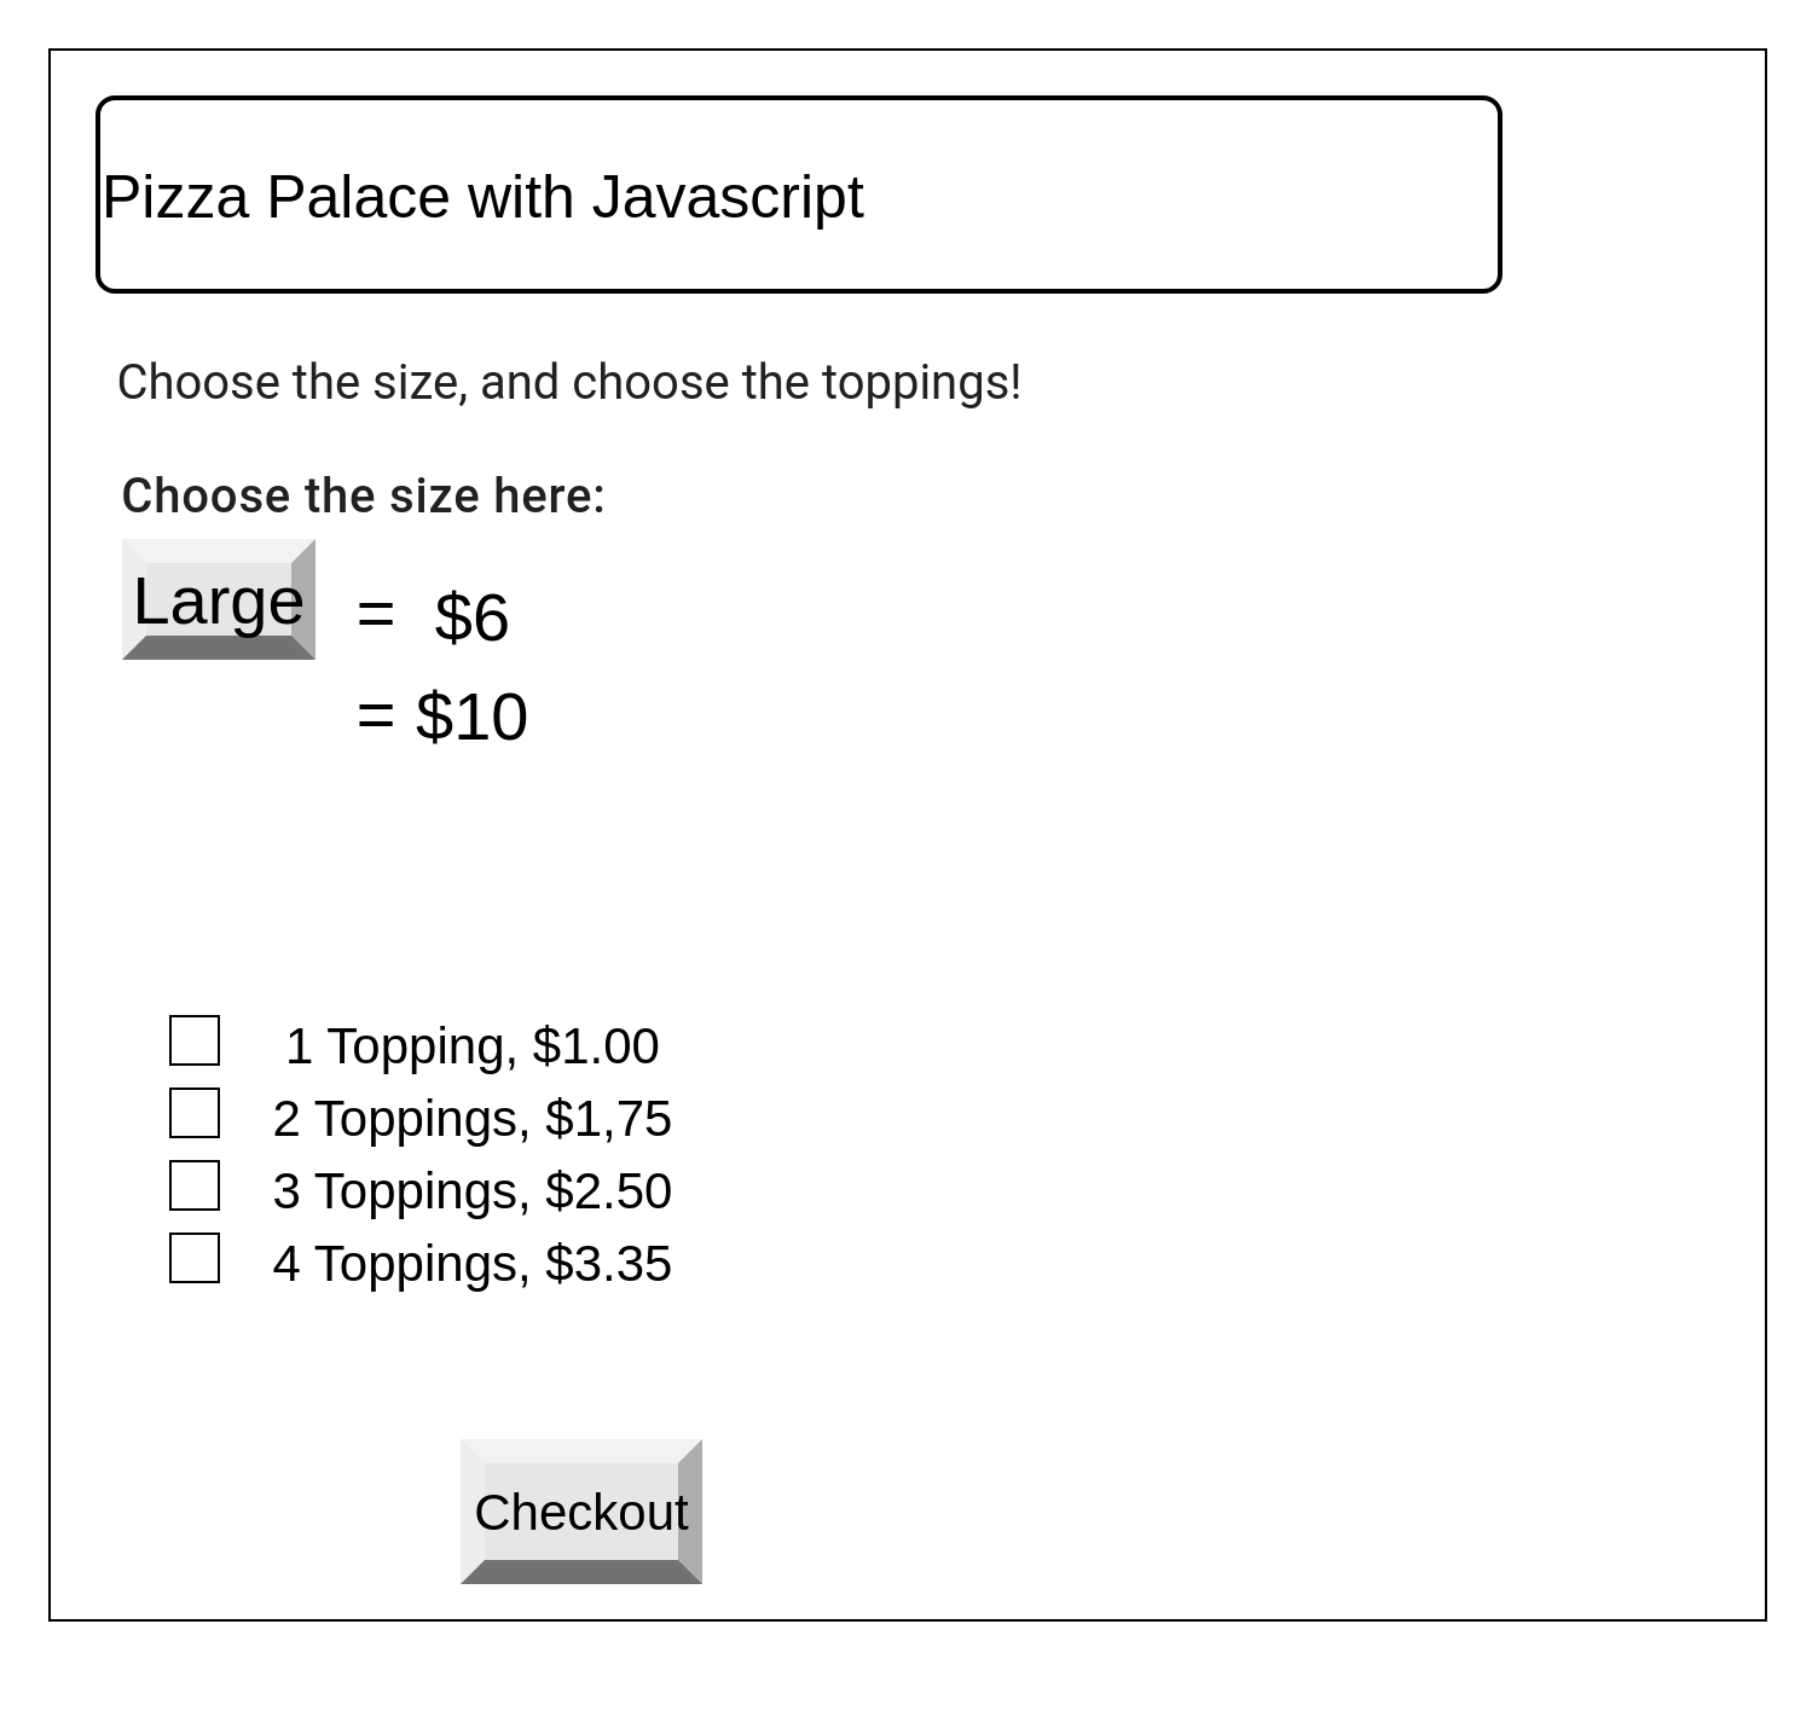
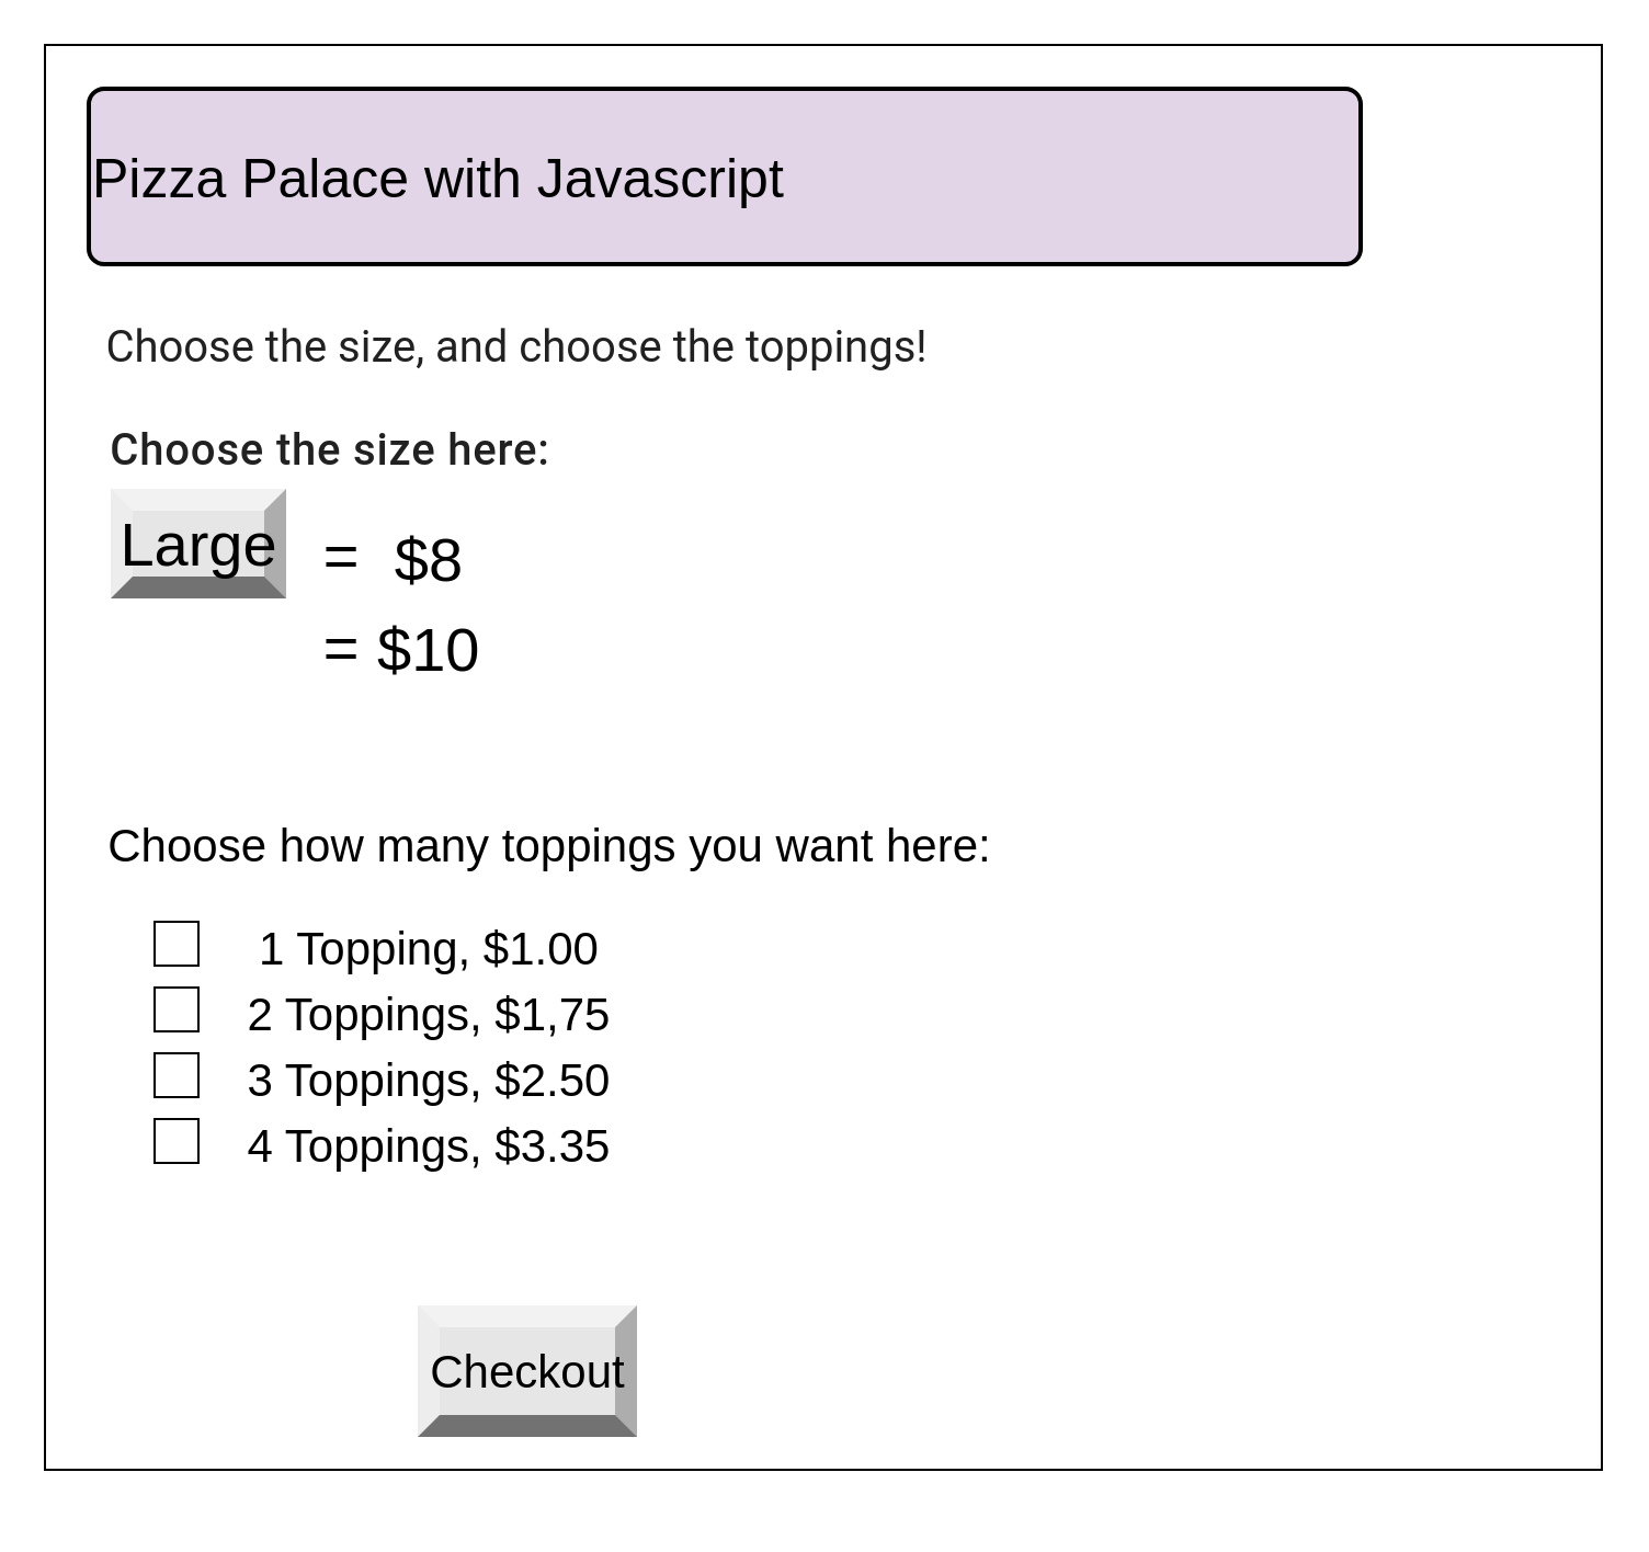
- <mxCell id="3" value="&lt;font style=&quot;font-size: 25px&quot;&gt;Pizza Palace with Javascript&lt;/font&gt;" style="rounded=1;whiteSpace=wrap;html=1;absoluteArcSize=1;arcSize=14;strokeWidth=2;align=left;" parent="1" vertex="1"><mxGeometry x="40" y="40" width="580" height="80" as="geometry" /></mxCell>
+ <mxCell id="3" value="&lt;font style=&quot;font-size: 25px&quot;&gt;Pizza Palace with Javascript&lt;/font&gt;" style="rounded=1;whiteSpace=wrap;html=1;absoluteArcSize=1;arcSize=14;strokeWidth=2;align=left;fillColor=#e1d5e7;" parent="1" vertex="1"><mxGeometry x="40" y="40" width="580" height="80" as="geometry" /></mxCell>
- <mxCell id="8" value="$6" style="text;html=1;align=center;verticalAlign=middle;resizable=0;points=[];autosize=1;strokeColor=none;fillColor=none;fontSize=28;" parent="1" vertex="1"><mxGeometry x="170" y="235" width="50" height="40" as="geometry" /></mxCell>
+ <mxCell id="8" value="$8" style="text;html=1;align=center;verticalAlign=middle;resizable=0;points=[];autosize=1;strokeColor=none;fillColor=none;fontSize=28;" parent="1" vertex="1"><mxGeometry x="170" y="235" width="50" height="40" as="geometry" /></mxCell>
+ <mxCell id="17" value="Choose how many toppings you want here:" style="text;html=1;align=center;verticalAlign=middle;resizable=0;points=[];autosize=1;strokeColor=none;fillColor=none;fontSize=21;" vertex="1" parent="1"><mxGeometry x="40" y="370" width="420" height="30" as="geometry" /></mxCell>
